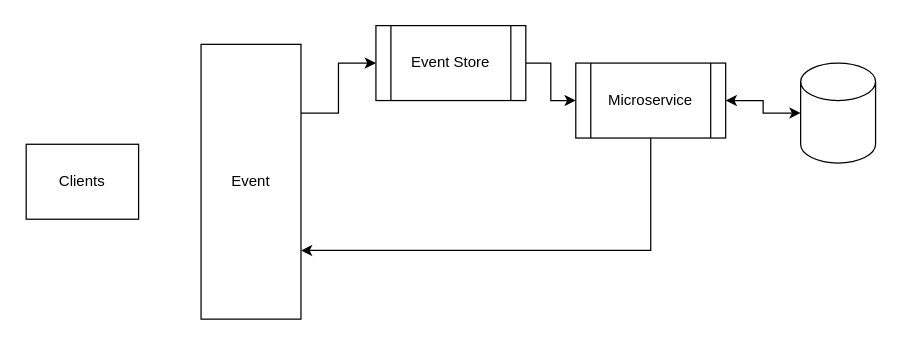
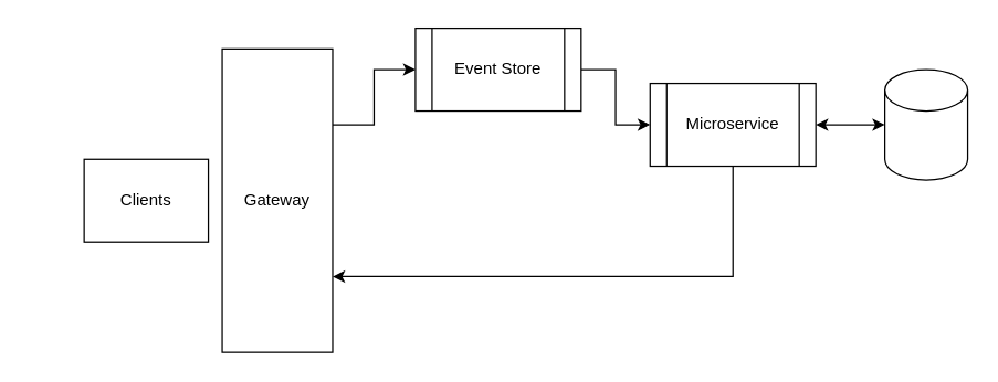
- <mxCell id="6" value="Microservice" style="shape=process;whiteSpace=wrap;html=1;backgroundOutline=1;" vertex="1" parent="1"><mxGeometry x="460" y="50" width="120" height="60" as="geometry" /></mxCell>
+ <mxCell id="6" value="Microservice" style="shape=process;whiteSpace=wrap;html=1;backgroundOutline=1;" vertex="1" parent="1"><mxGeometry x="470" y="60" width="120" height="60" as="geometry" /></mxCell>
- <mxCell id="10" value="Clients" style="rounded=0;whiteSpace=wrap;html=1;" vertex="1" parent="1"><mxGeometry x="20" y="115" width="90" height="60" as="geometry" /></mxCell>
+ <mxCell id="10" value="Clients" style="rounded=0;whiteSpace=wrap;html=1;" vertex="1" parent="1"><mxGeometry x="60" y="115" width="90" height="60" as="geometry" /></mxCell>
- <mxCell id="3" value="Event" style="rounded=0;whiteSpace=wrap;html=1;" vertex="1" parent="1"><mxGeometry x="160" y="35" width="80" height="220" as="geometry" /></mxCell>
+ <mxCell id="3" value="Gateway" style="rounded=0;whiteSpace=wrap;html=1;" vertex="1" parent="1"><mxGeometry x="160" y="35" width="80" height="220" as="geometry" /></mxCell>
